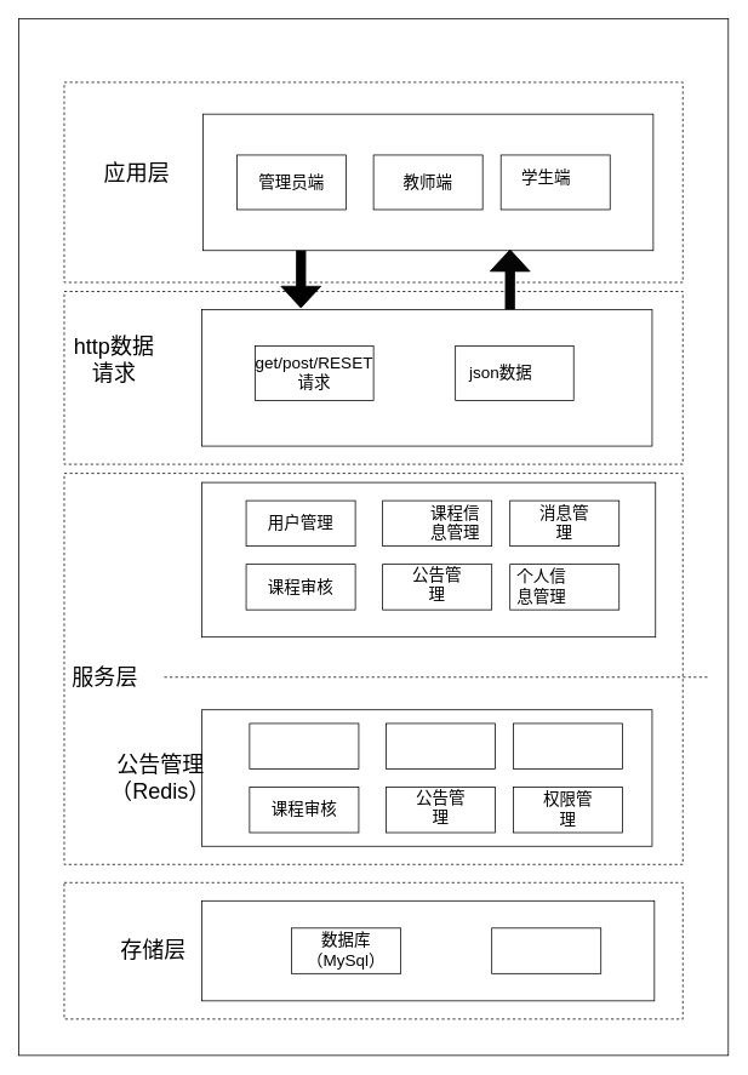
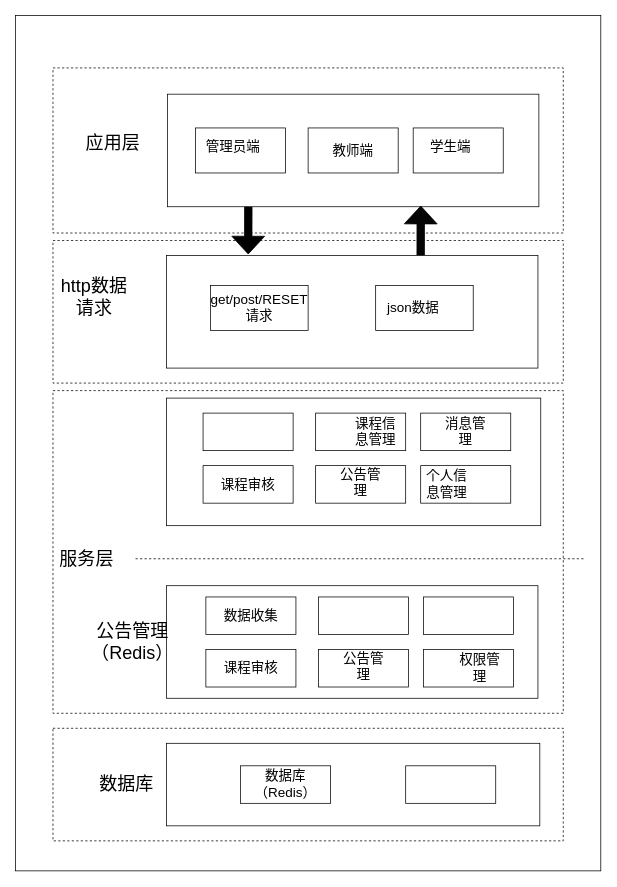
- <mxCell id="11" value="&lt;font style=&quot;font-size: 18px;&quot;&gt;管理员端&lt;/font&gt;" style="text;html=1;align=center;verticalAlign=middle;whiteSpace=wrap;rounded=0;" parent="1" vertex="1"><mxGeometry x="280" y="182.5" width="80" height="35" as="geometry" /></mxCell>
+ <mxCell id="11" value="&lt;font style=&quot;font-size: 18px;&quot;&gt;管理员端&lt;/font&gt;" style="text;html=1;align=center;verticalAlign=middle;whiteSpace=wrap;rounded=0;" parent="1" vertex="1"><mxGeometry x="270" y="177.5" width="80" height="35" as="geometry" /></mxCell>
- <mxCell id="33" value="&lt;font style=&quot;font-size: 18px;&quot;&gt;用户管理&lt;/font&gt;" style="text;html=1;align=center;verticalAlign=middle;whiteSpace=wrap;rounded=0;" parent="1" vertex="1"><mxGeometry x="290" y="557.5" width="80" height="35" as="geometry" /></mxCell>
+ <mxCell id="45" value="&lt;font style=&quot;font-size: 18px;&quot;&gt;数据收集&lt;/font&gt;" style="text;html=1;align=center;verticalAlign=middle;whiteSpace=wrap;rounded=0;" parent="1" vertex="1"><mxGeometry x="293.75" y="802.5" width="80" height="35" as="geometry" /></mxCell>
- <mxCell id="51" value="&lt;font style=&quot;font-size: 18px;&quot;&gt;权限管理&lt;/font&gt;" style="text;html=1;align=center;verticalAlign=middle;whiteSpace=wrap;rounded=0;" parent="1" vertex="1"><mxGeometry x="593.75" y="875" width="60" height="30" as="geometry" /></mxCell>
+ <mxCell id="51" value="&lt;font style=&quot;font-size: 18px;&quot;&gt;权限管理&lt;/font&gt;" style="text;html=1;align=center;verticalAlign=middle;whiteSpace=wrap;rounded=0;" parent="1" vertex="1"><mxGeometry x="608.75" y="875" width="60" height="30" as="geometry" /></mxCell>
- <mxCell id="29" value="&lt;span style=&quot;font-size: 24px;&quot;&gt;存储层&lt;/span&gt;" style="text;html=1;align=center;verticalAlign=middle;whiteSpace=wrap;rounded=0;" parent="1" vertex="1"><mxGeometry x="112.5" y="980" width="110" height="130" as="geometry" /></mxCell>
+ <mxCell id="29" value="&lt;span style=&quot;font-size: 24px;&quot;&gt;数据库&lt;/span&gt;" style="text;html=1;align=center;verticalAlign=middle;whiteSpace=wrap;rounded=0;" parent="1" vertex="1"><mxGeometry x="112.5" y="980" width="110" height="130" as="geometry" /></mxCell>
- <mxCell id="53" value="&lt;font style=&quot;font-size: 18px;&quot;&gt;数据库&lt;/font&gt;&lt;div&gt;&lt;font style=&quot;font-size: 18px;&quot;&gt;（MySql）&lt;/font&gt;&lt;/div&gt;" style="text;html=1;align=center;verticalAlign=middle;whiteSpace=wrap;rounded=0;" parent="1" vertex="1"><mxGeometry x="340" y="1027.5" width="80" height="35" as="geometry" /></mxCell>
+ <mxCell id="53" value="&lt;font style=&quot;font-size: 18px;&quot;&gt;数据库&lt;/font&gt;&lt;div&gt;&lt;font style=&quot;font-size: 18px;&quot;&gt;（Redis）&lt;/font&gt;&lt;/div&gt;" style="text;html=1;align=center;verticalAlign=middle;whiteSpace=wrap;rounded=0;" parent="1" vertex="1"><mxGeometry x="340" y="1027.5" width="80" height="35" as="geometry" /></mxCell>
